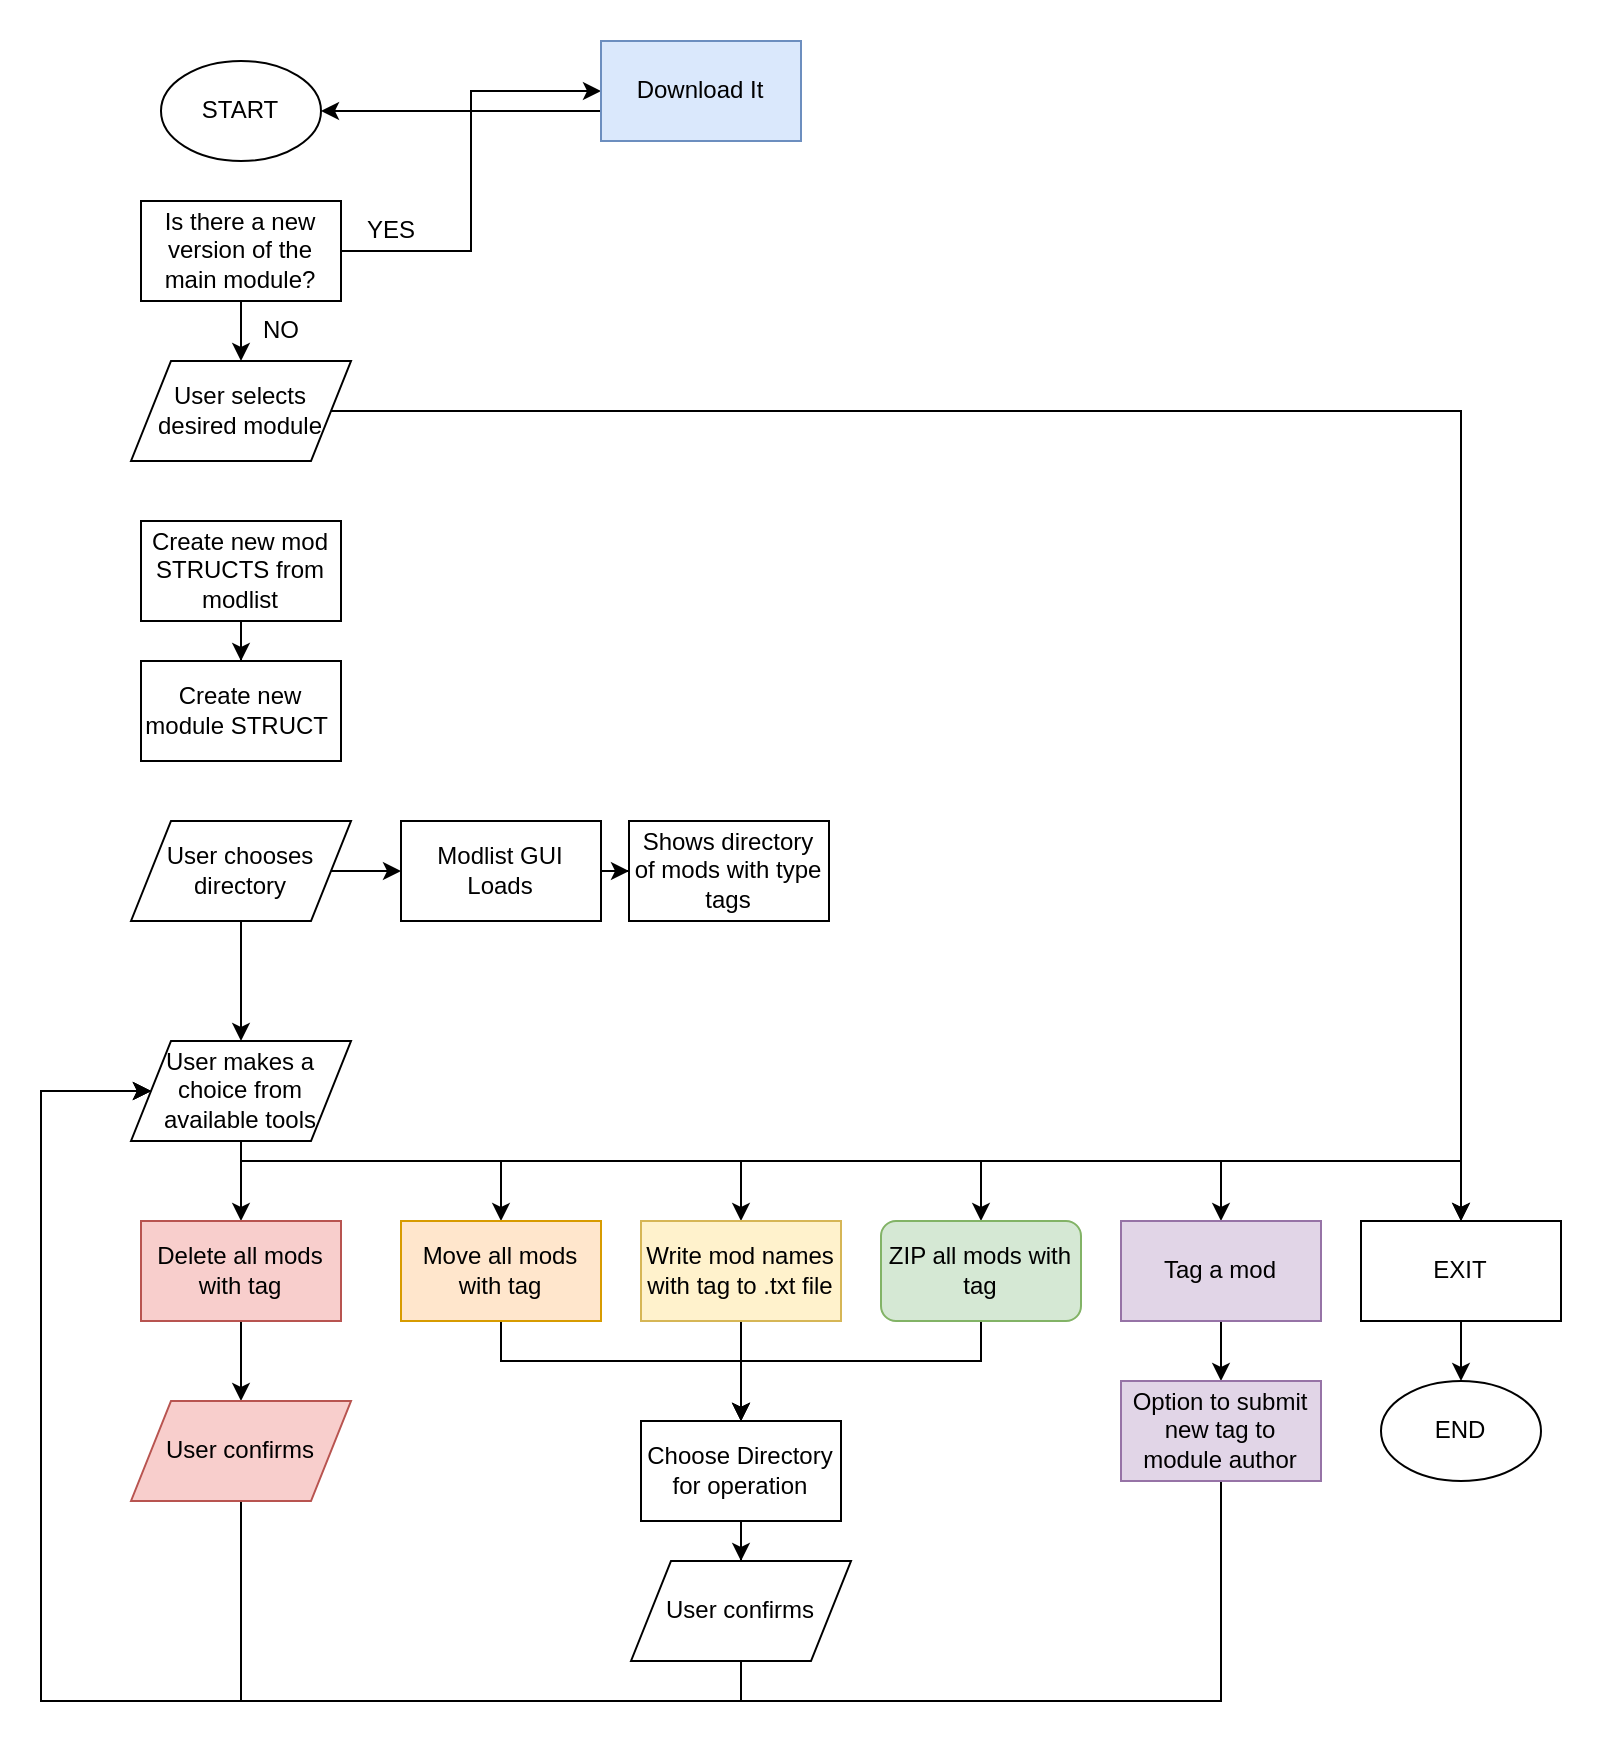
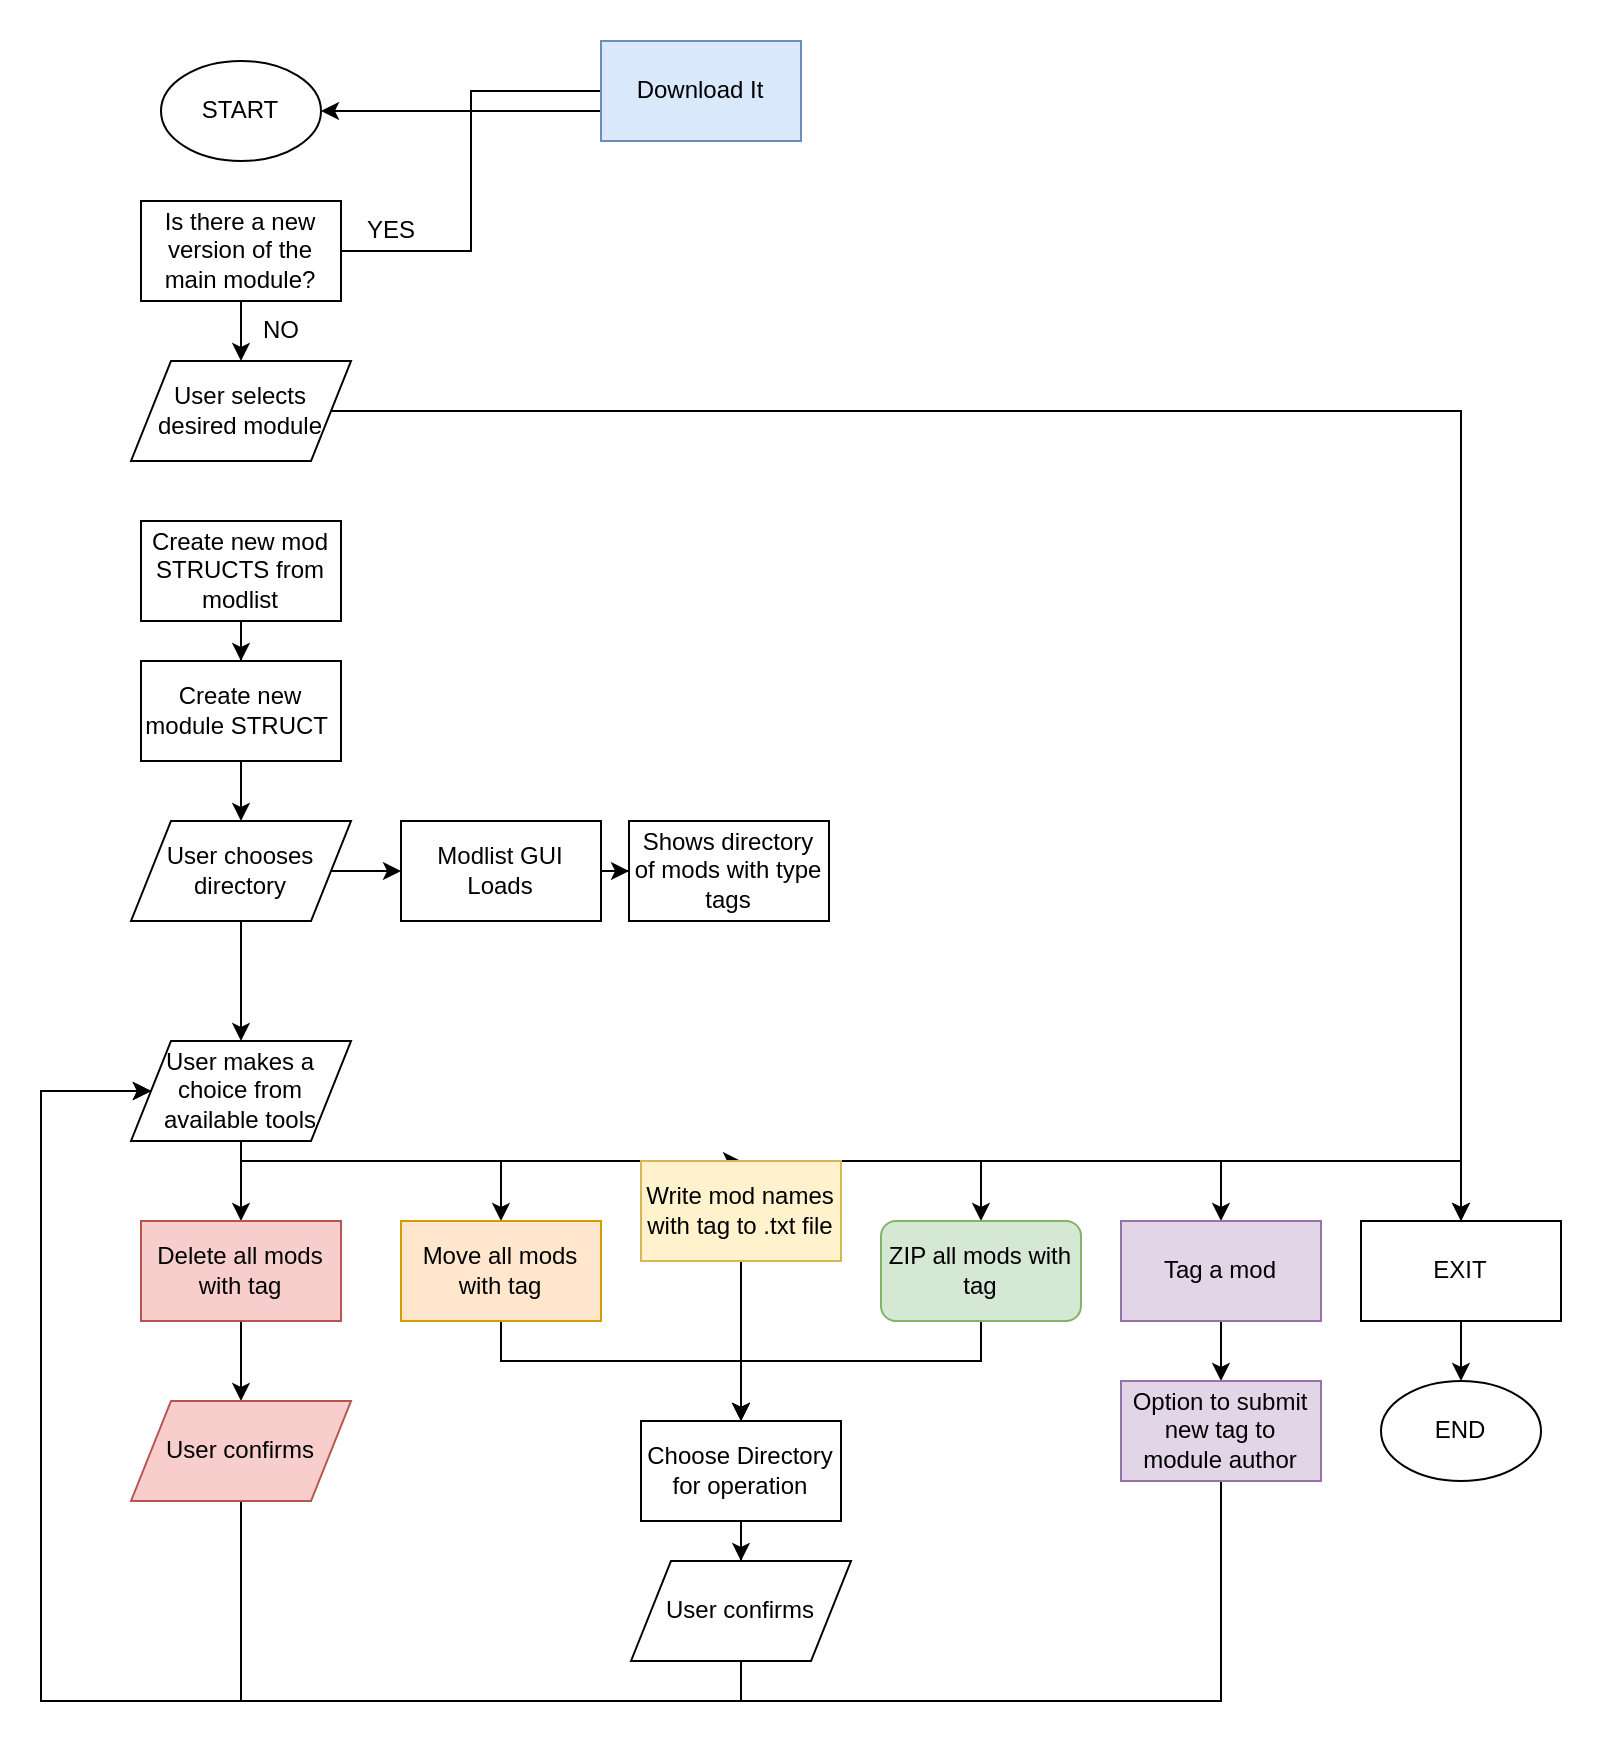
- <mxCell id="3" style="edgeStyle=orthogonalEdgeStyle;rounded=0;orthogonalLoop=1;jettySize=auto;html=1;entryX=0;entryY=0.5;entryDx=0;entryDy=0;" edge="1" parent="1" source="5" target="9"><mxGeometry relative="1" as="geometry" /></mxCell>
+ <mxCell id="3" style="edgeStyle=orthogonalEdgeStyle;rounded=0;orthogonalLoop=1;jettySize=auto;html=1;entryX=0;entryY=0.5;entryDx=0;entryDy=0;endArrow=none;" edge="1" parent="1" source="5" target="9"><mxGeometry relative="1" as="geometry" /></mxCell>
+ <mxCell id="24" style="edgeStyle=orthogonalEdgeStyle;rounded=0;orthogonalLoop=1;jettySize=auto;html=1;entryX=0.5;entryY=0;entryDx=0;entryDy=0;" edge="1" parent="1" source="25" target="28"><mxGeometry relative="1" as="geometry" /></mxCell>
- <mxCell id="34" value="Write mod names with tag to .txt file" style="rounded=0;whiteSpace=wrap;html=1;fillColor=#fff2cc;strokeColor=#d6b656;" vertex="1" parent="1"><mxGeometry x="320" y="610" width="100" height="50" as="geometry" /></mxCell>
+ <mxCell id="34" value="Write mod names with tag to .txt file" style="rounded=0;whiteSpace=wrap;html=1;fillColor=#fff2cc;strokeColor=#d6b656;" vertex="1" parent="1"><mxGeometry x="320" y="580" width="100" height="50" as="geometry" /></mxCell>
